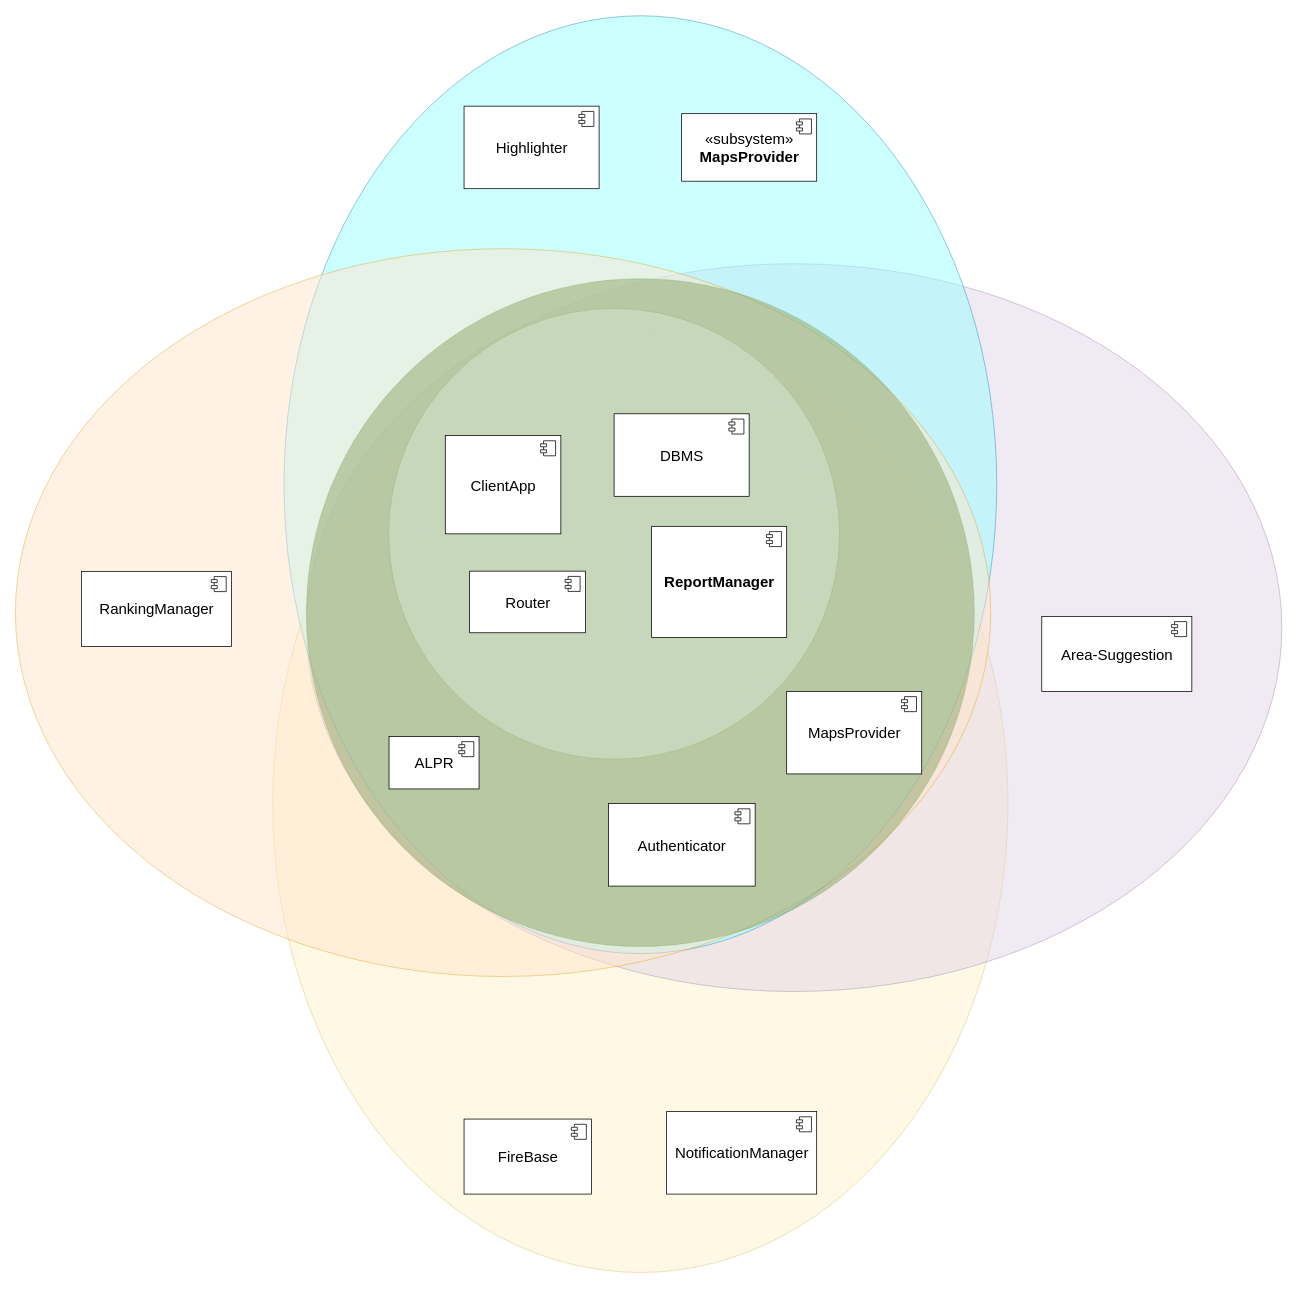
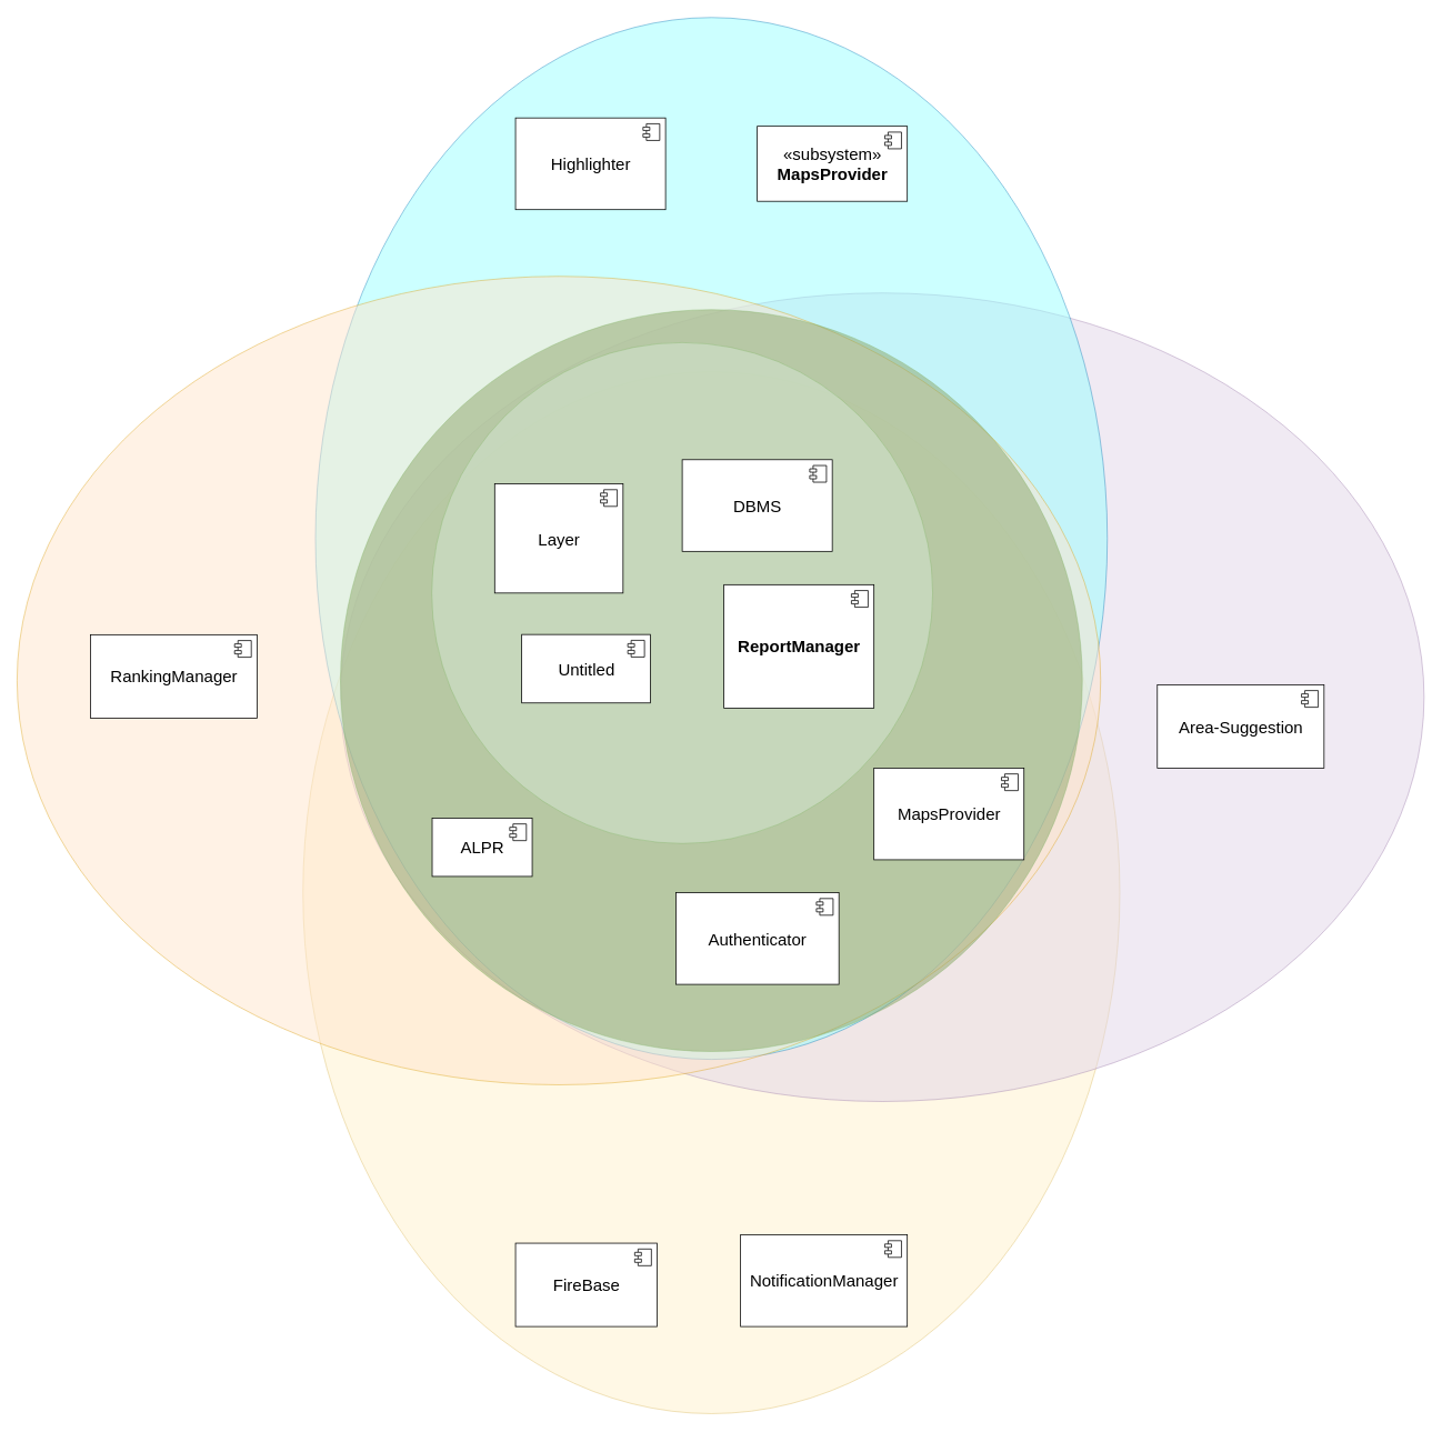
- <mxCell id="20" value="&lt;font style=&quot;font-size: 20px&quot;&gt;ClientApp&lt;/font&gt;" style="html=1;" vertex="1" parent="1"><mxGeometry x="593" y="580" width="154" height="131" as="geometry" /></mxCell>
+ <mxCell id="20" value="&lt;font style=&quot;font-size: 20px&quot;&gt;Layer&lt;/font&gt;" style="html=1;" vertex="1" parent="1"><mxGeometry x="593" y="580" width="154" height="131" as="geometry" /></mxCell>
- <mxCell id="27" value="Router" style="html=1;fontSize=20;" parent="22" vertex="1"><mxGeometry x="625.429" y="760.737" width="154.286" height="82.105" as="geometry" /></mxCell>
+ <mxCell id="27" value="Untitled" style="html=1;fontSize=20;" parent="22" vertex="1"><mxGeometry x="625.429" y="760.737" width="154.286" height="82.105" as="geometry" /></mxCell>
